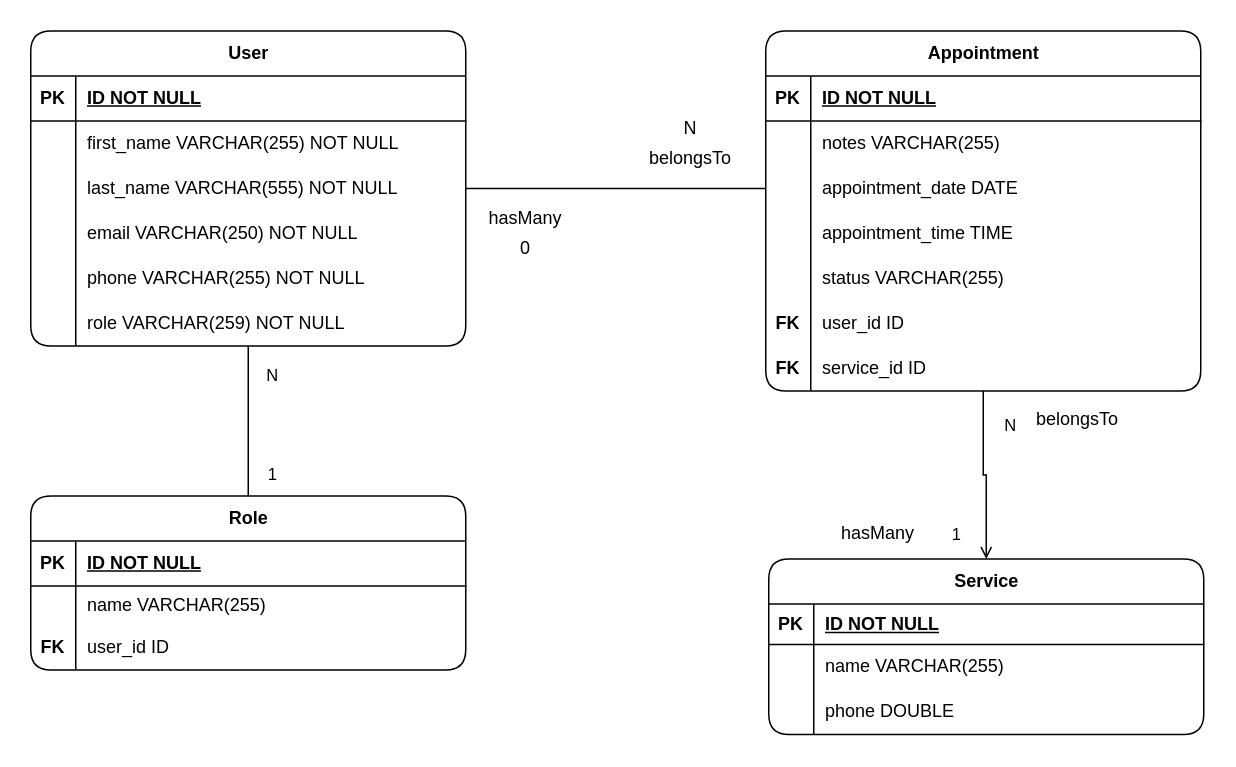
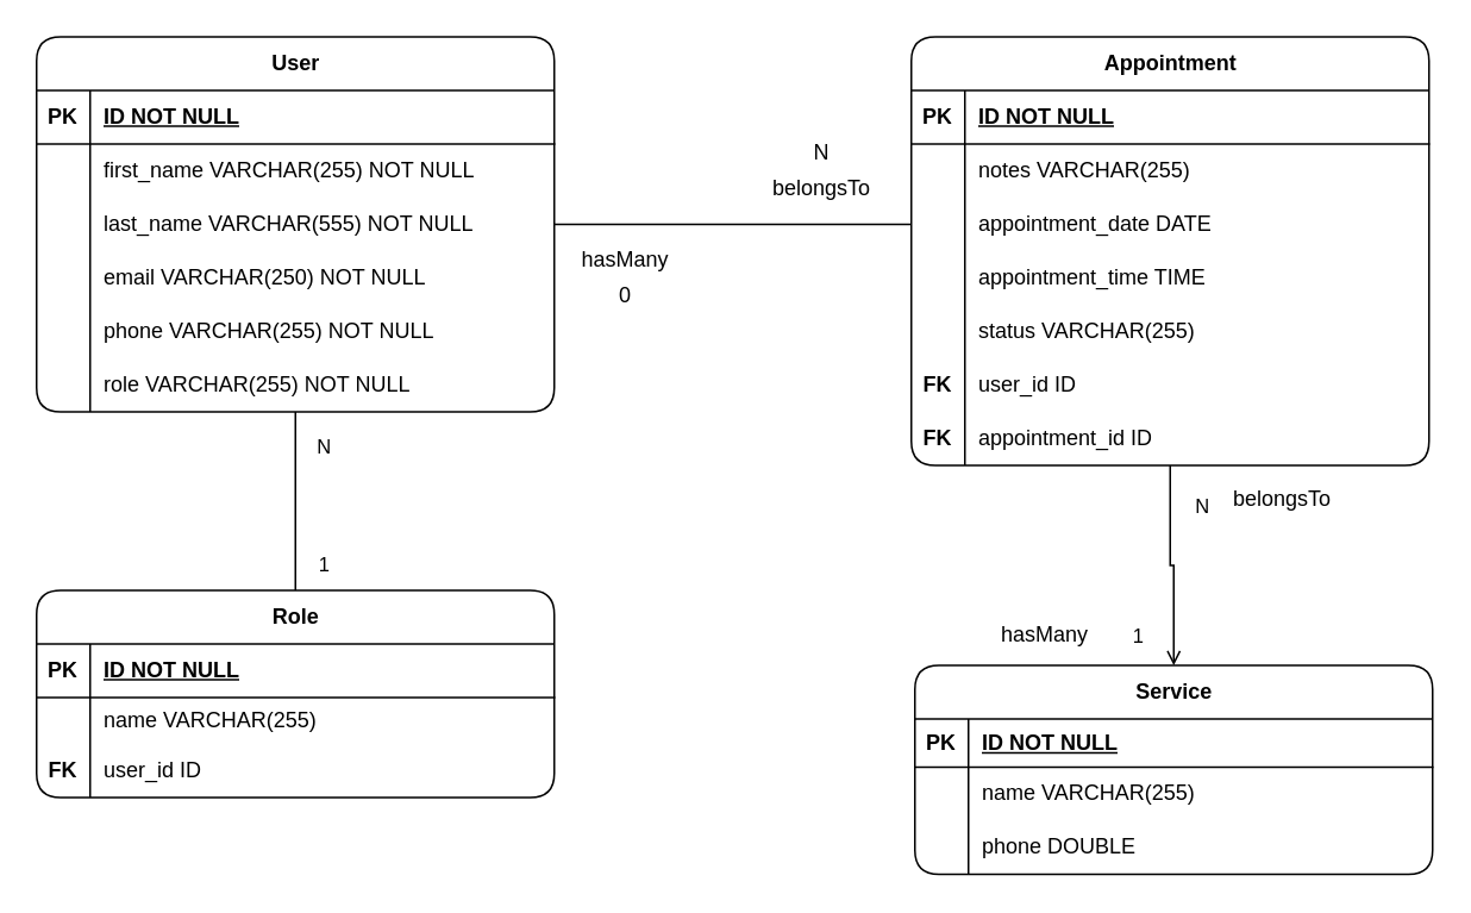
- <mxCell id="20" value="role VARCHAR(259) NOT NULL" style="shape=partialRectangle;connectable=0;fillColor=none;top=0;left=0;bottom=0;right=0;align=left;spacingLeft=6;overflow=hidden;whiteSpace=wrap;html=1;rounded=1;labelBackgroundColor=none;" vertex="1" parent="18"><mxGeometry x="30" width="260" height="30" as="geometry"><mxRectangle width="260" height="30" as="alternateBounds" /></mxGeometry></mxCell>
+ <mxCell id="20" value="role VARCHAR(255) NOT NULL" style="shape=partialRectangle;connectable=0;fillColor=none;top=0;left=0;bottom=0;right=0;align=left;spacingLeft=6;overflow=hidden;whiteSpace=wrap;html=1;rounded=1;labelBackgroundColor=none;" vertex="1" parent="18"><mxGeometry x="30" width="260" height="30" as="geometry"><mxRectangle width="260" height="30" as="alternateBounds" /></mxGeometry></mxCell>
- <mxCell id="55" value="service_id ID" style="shape=partialRectangle;connectable=0;fillColor=none;top=0;left=0;bottom=0;right=0;align=left;spacingLeft=6;overflow=hidden;whiteSpace=wrap;html=1;rounded=1;labelBackgroundColor=none;" vertex="1" parent="53"><mxGeometry x="30" width="260" height="30" as="geometry"><mxRectangle width="260" height="30" as="alternateBounds" /></mxGeometry></mxCell>
+ <mxCell id="55" value="appointment_id ID" style="shape=partialRectangle;connectable=0;fillColor=none;top=0;left=0;bottom=0;right=0;align=left;spacingLeft=6;overflow=hidden;whiteSpace=wrap;html=1;rounded=1;labelBackgroundColor=none;" vertex="1" parent="53"><mxGeometry x="30" width="260" height="30" as="geometry"><mxRectangle width="260" height="30" as="alternateBounds" /></mxGeometry></mxCell>
